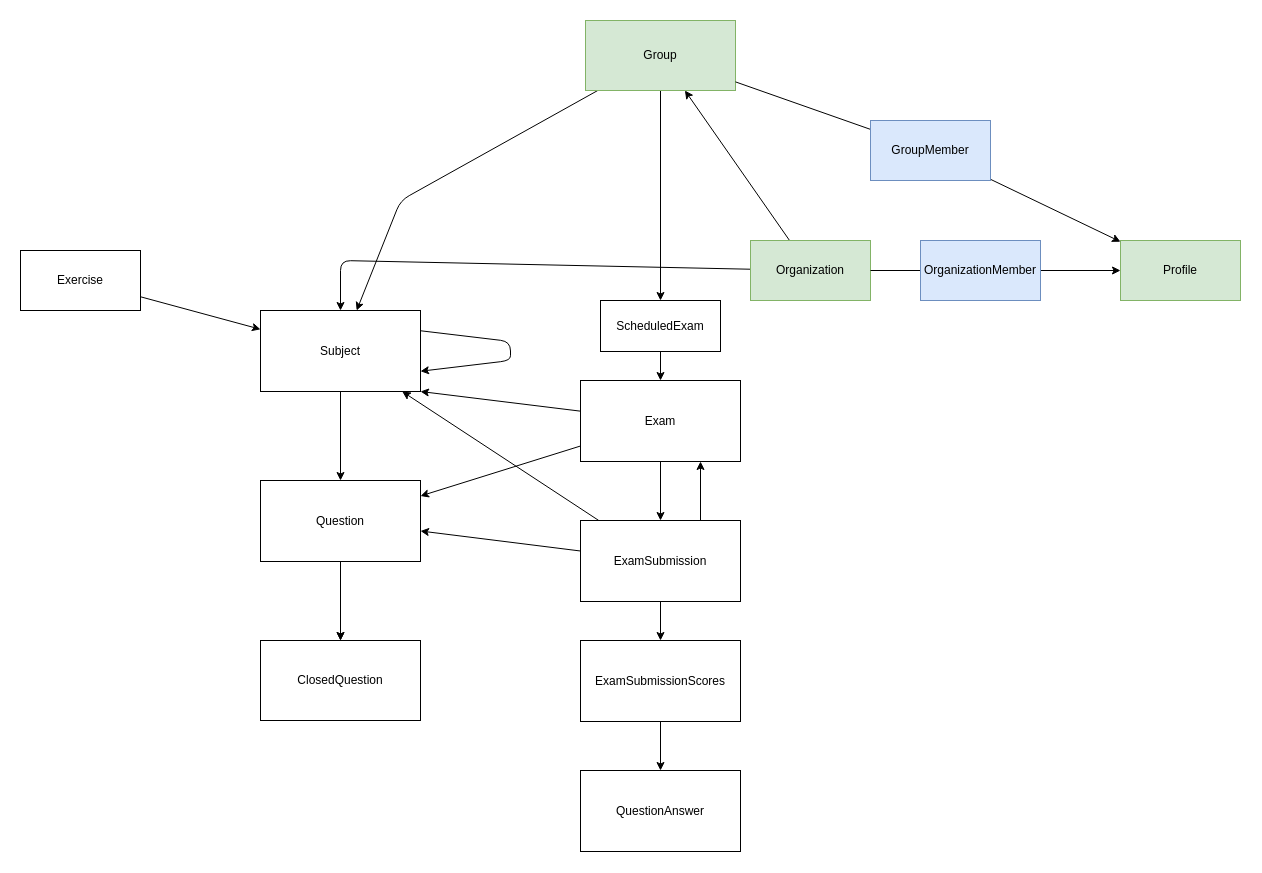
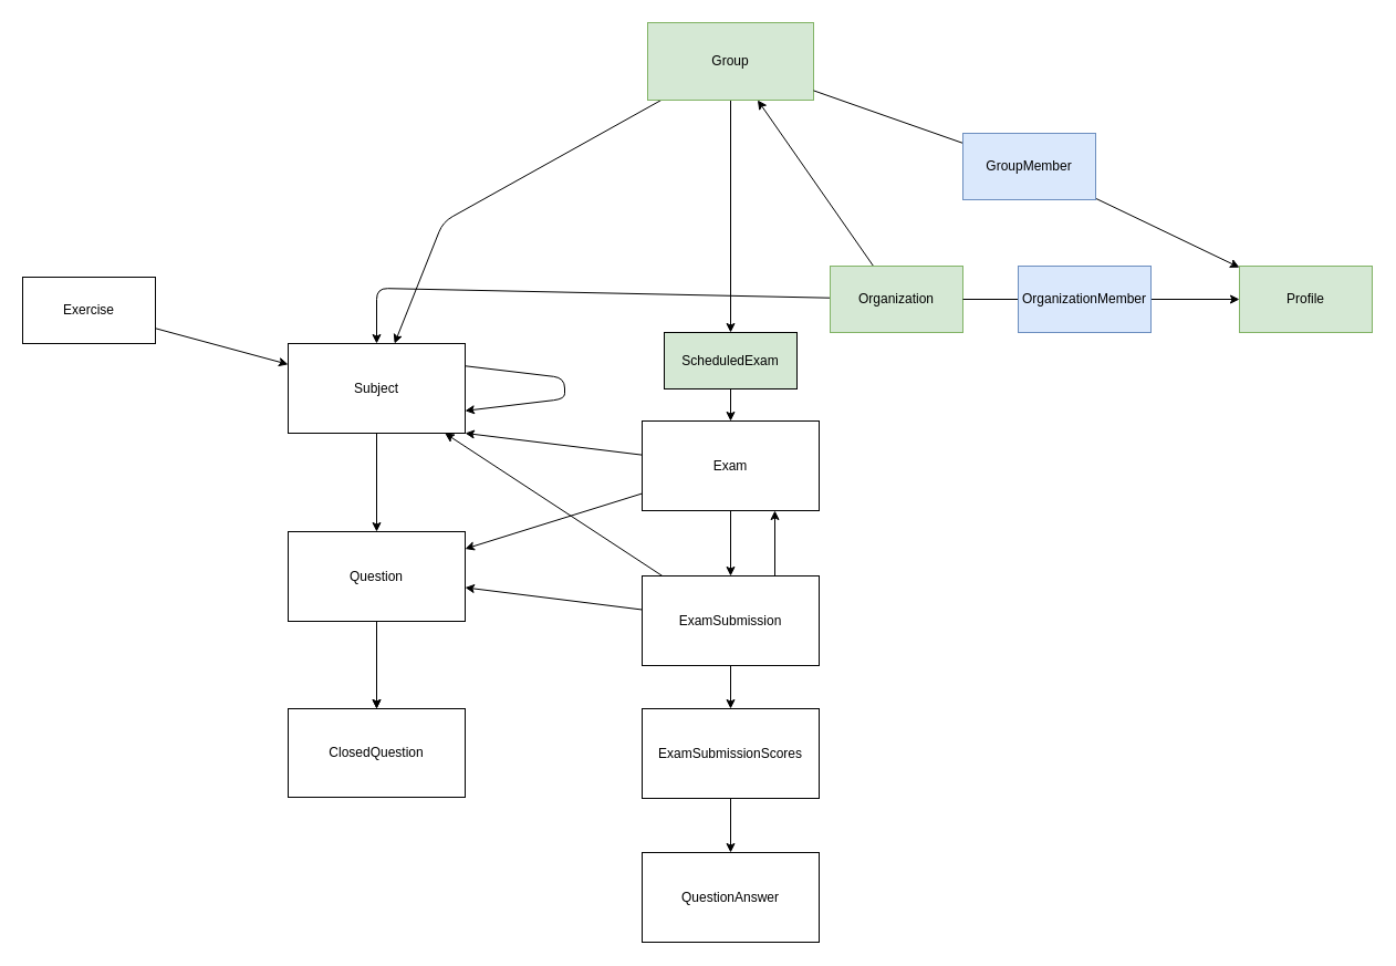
- <mxCell id="31" value="ScheduledExam" style="rounded=0;whiteSpace=wrap;html=1;" parent="1" vertex="1"><mxGeometry x="600" y="300" width="120" height="51" as="geometry" /></mxCell>
+ <mxCell id="31" value="ScheduledExam" style="rounded=0;whiteSpace=wrap;html=1;fillColor=#d5e8d4;" parent="1" vertex="1"><mxGeometry x="600" y="300" width="120" height="51" as="geometry" /></mxCell>
